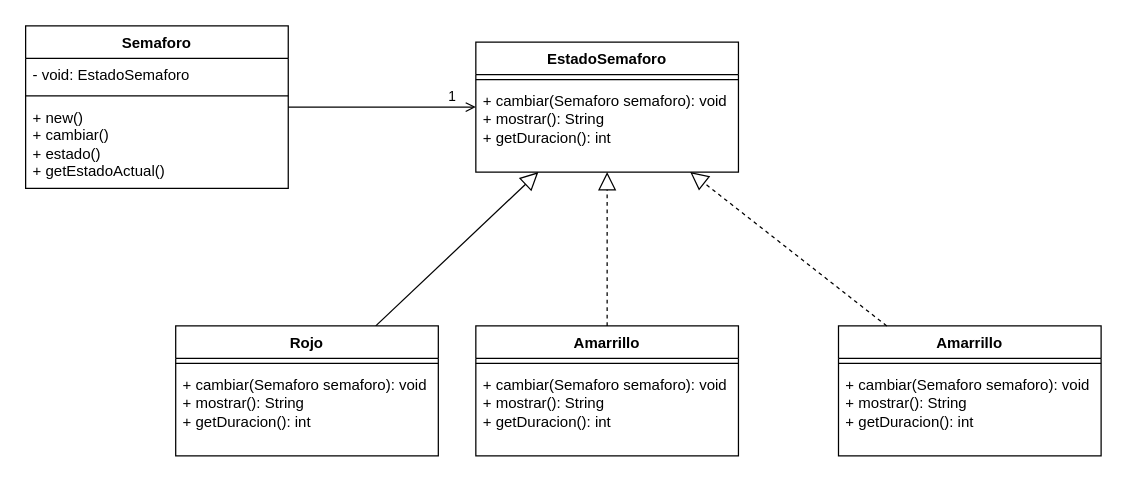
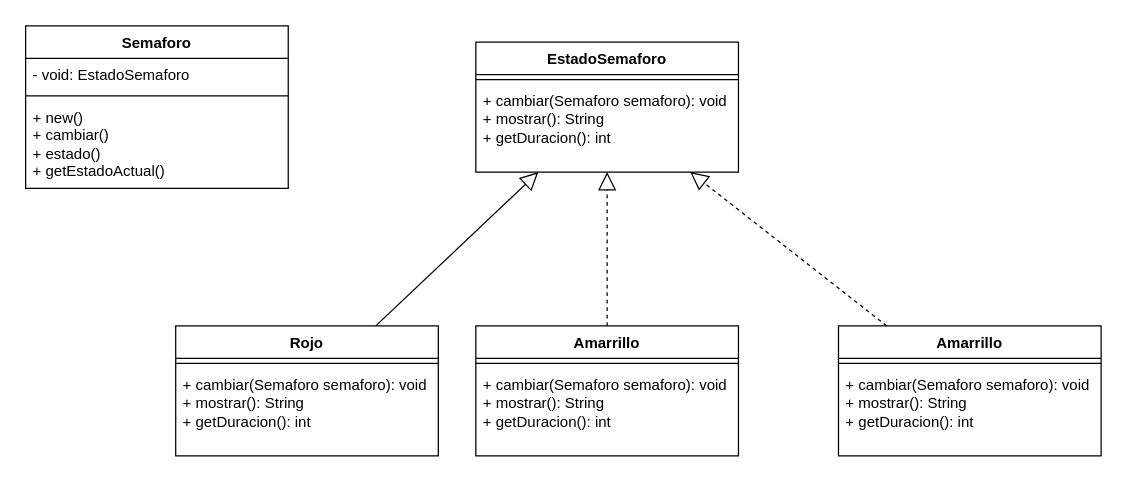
- <mxCell id="2" style="rounded=0;orthogonalLoop=1;jettySize=auto;html=1;endArrow=open;endFill=0;" edge="1" parent="1" source="4" target="8"><mxGeometry relative="1" as="geometry" /></mxCell>
- <mxCell id="3" value="1" style="edgeLabel;html=1;align=center;verticalAlign=middle;resizable=0;points=[];" vertex="1" connectable="0" parent="2"><mxGeometry x="0.836" y="2" relative="1" as="geometry"><mxPoint x="-8" y="-7" as="offset" /></mxGeometry></mxCell>
